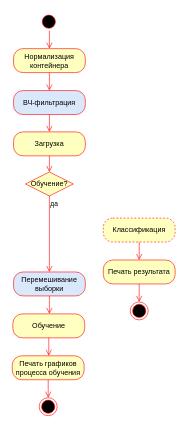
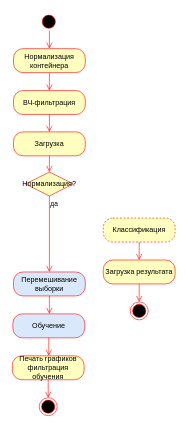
- <mxCell id="10" value="ВЧ-фильтрация" style="rounded=1;whiteSpace=wrap;html=1;arcSize=40;fontColor=#000000;fillColor=#dae8fc;strokeColor=#ff0000;" vertex="1" parent="1"><mxGeometry x="22" y="150" width="120" height="40" as="geometry" /></mxCell>
+ <mxCell id="10" value="ВЧ-фильтрация" style="rounded=1;whiteSpace=wrap;html=1;arcSize=40;fontColor=#000000;fillColor=#ffffc0;strokeColor=#ff0000;" vertex="1" parent="1"><mxGeometry x="22" y="150" width="120" height="40" as="geometry" /></mxCell>
- <mxCell id="6" value="Обучение?" style="rhombus;whiteSpace=wrap;html=1;fillColor=#ffffc0;strokeColor=#ff0000;" vertex="1" parent="1"><mxGeometry x="42" y="286" width="80" height="40" as="geometry" /></mxCell>
+ <mxCell id="6" value="Нормализация?" style="rhombus;whiteSpace=wrap;html=1;fillColor=#ffffc0;strokeColor=#ff0000;" vertex="1" parent="1"><mxGeometry x="42" y="286" width="80" height="40" as="geometry" /></mxCell>
- <mxCell id="16" value="Печать результата" style="rounded=1;whiteSpace=wrap;html=1;arcSize=40;fontColor=#000000;fillColor=#ffffc0;strokeColor=#ff0000;" vertex="1" parent="1"><mxGeometry x="172" y="433" width="120" height="40" as="geometry" /></mxCell>
+ <mxCell id="16" value="Загрузка результата" style="rounded=1;whiteSpace=wrap;html=1;arcSize=40;fontColor=#000000;fillColor=#ffffc0;strokeColor=#ff0000;" vertex="1" parent="1"><mxGeometry x="172" y="433" width="120" height="40" as="geometry" /></mxCell>
- <mxCell id="20" value="Обучение" style="rounded=1;whiteSpace=wrap;html=1;arcSize=40;fontColor=#000000;fillColor=#ffffc0;strokeColor=#ff0000;" vertex="1" parent="1"><mxGeometry x="21" y="523" width="120" height="40" as="geometry" /></mxCell>
+ <mxCell id="20" value="Обучение" style="rounded=1;whiteSpace=wrap;html=1;arcSize=40;fontColor=#000000;fillColor=#dae8fc;strokeColor=#ff0000;" vertex="1" parent="1"><mxGeometry x="21" y="523" width="120" height="40" as="geometry" /></mxCell>
- <mxCell id="22" value="Печать графиков процесса обучения" style="rounded=1;whiteSpace=wrap;html=1;arcSize=40;fontColor=#000000;fillColor=#ffffc0;strokeColor=#ff0000;" vertex="1" parent="1"><mxGeometry x="20" y="593" width="120" height="40" as="geometry" /></mxCell>
+ <mxCell id="22" value="Печать графиков фильтрация обучения" style="rounded=1;whiteSpace=wrap;html=1;arcSize=40;fontColor=#000000;fillColor=#ffffc0;strokeColor=#ff0000;" vertex="1" parent="1"><mxGeometry x="20" y="593" width="120" height="40" as="geometry" /></mxCell>
